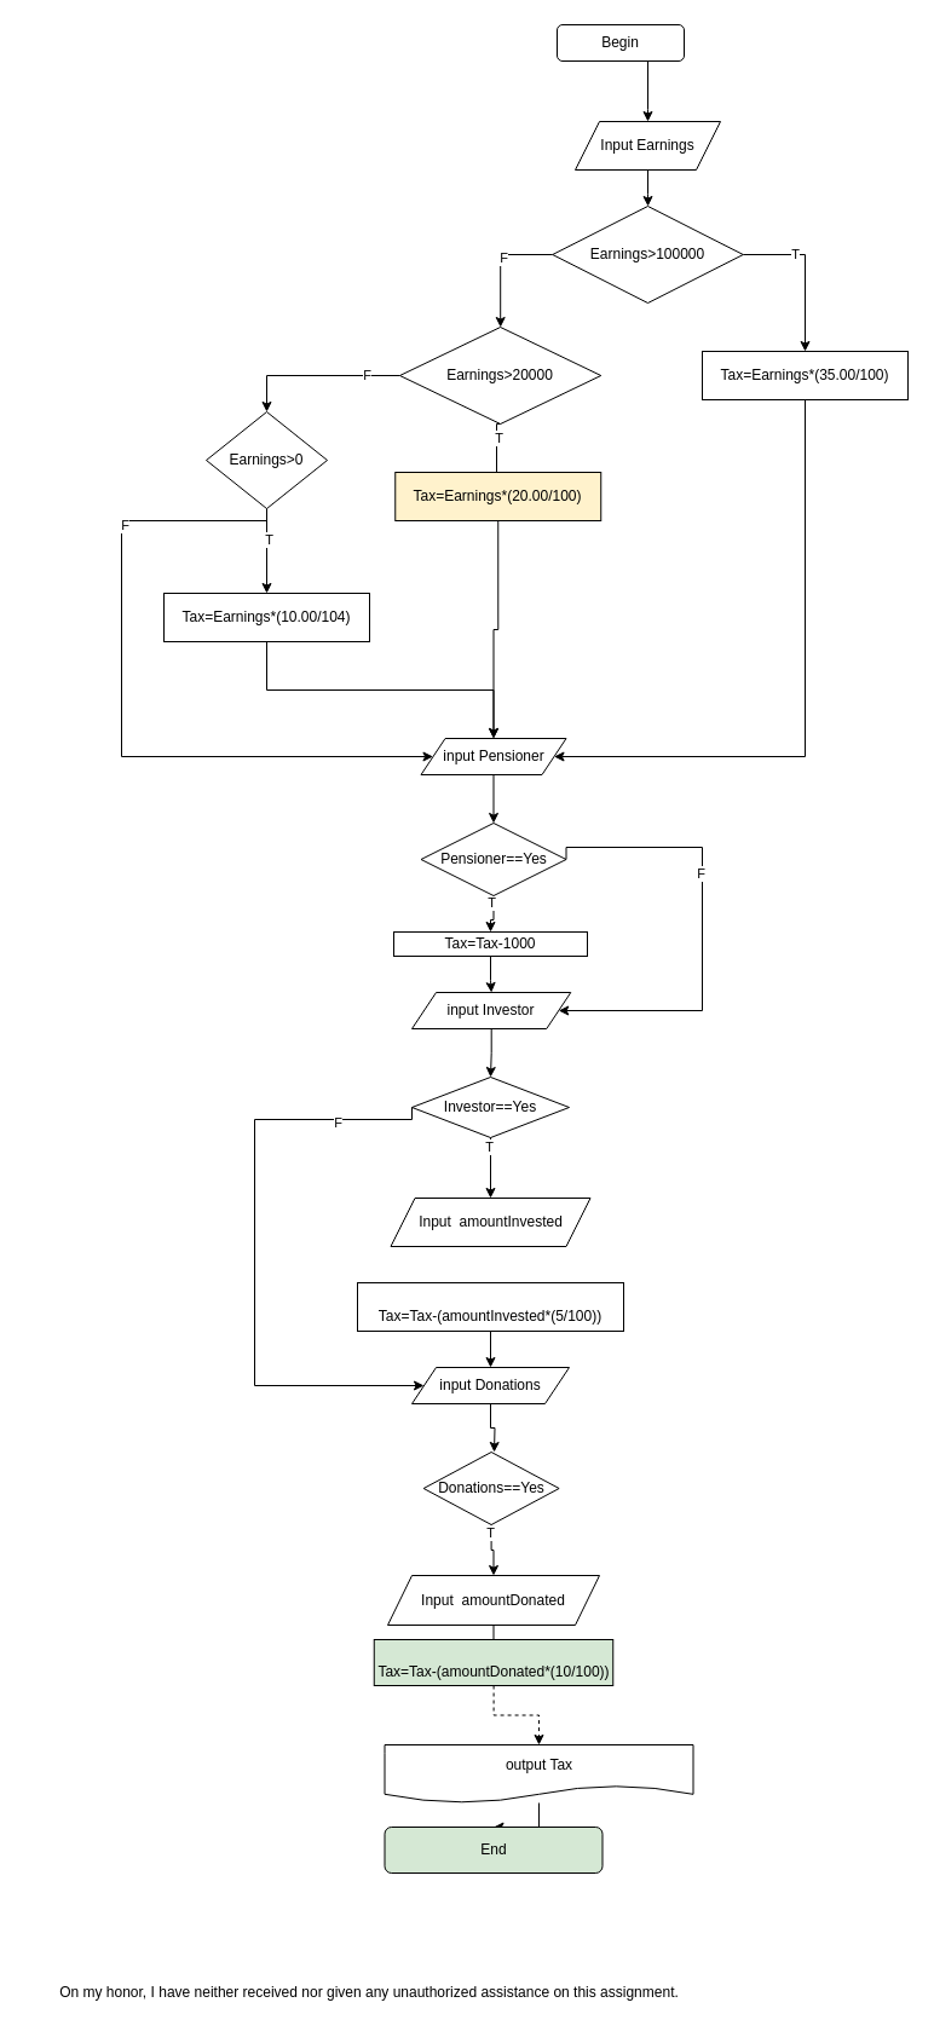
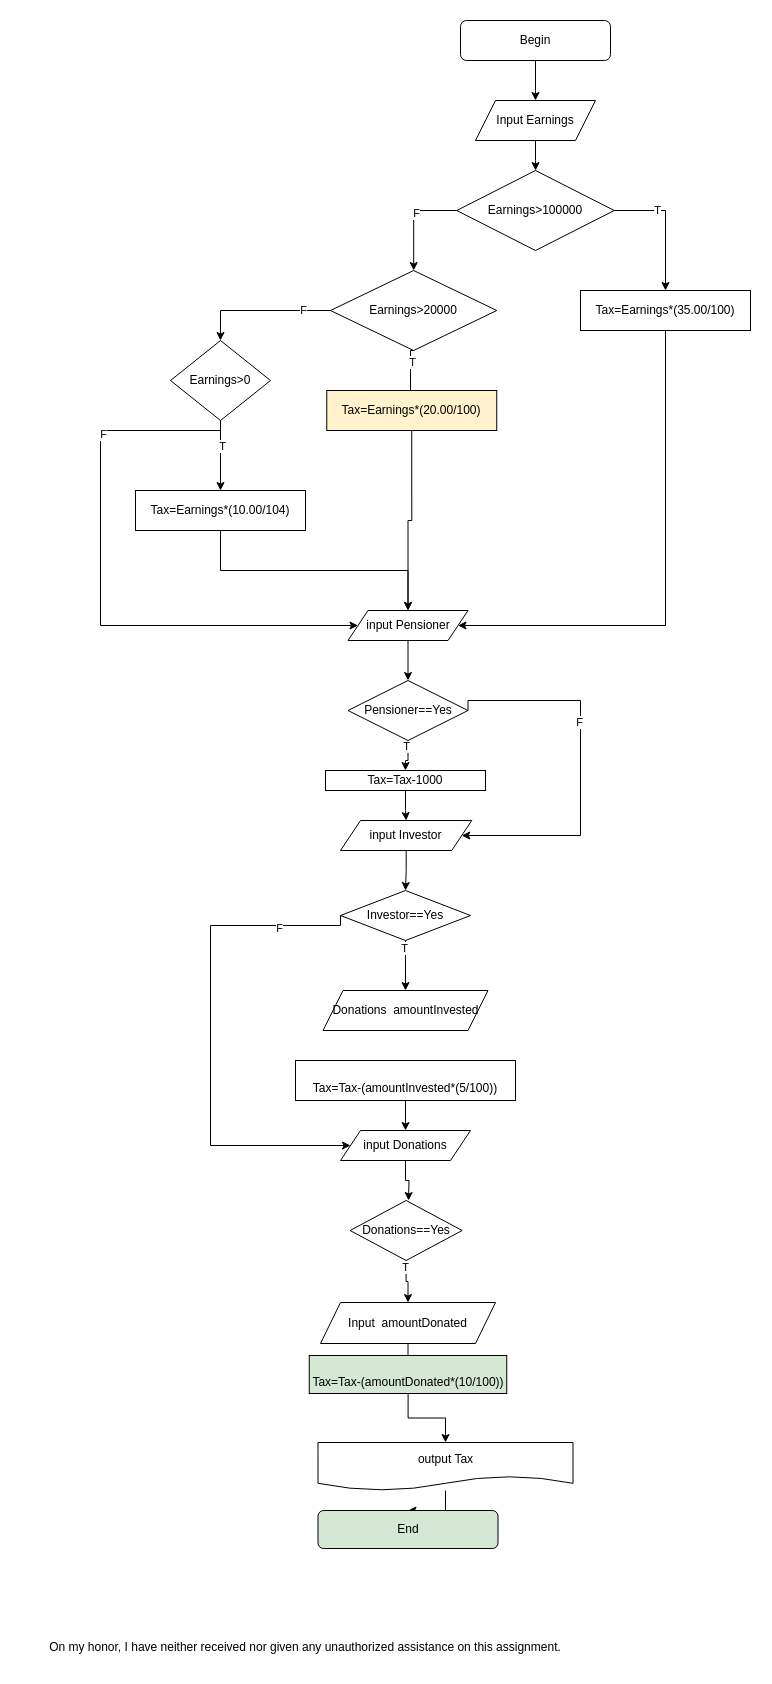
- <mxCell id="2" value="Begin" style="rounded=1;whiteSpace=wrap;html=1;" parent="1" vertex="1"><mxGeometry x="460" y="20" width="105" height="30" as="geometry" /></mxCell>
+ <mxCell id="2" value="Begin" style="rounded=1;whiteSpace=wrap;html=1;" parent="1" vertex="1"><mxGeometry x="460" y="20" width="150" height="40" as="geometry" /></mxCell>
- <mxCell id="35" value="Input&amp;nbsp;&amp;nbsp;amountInvested" style="shape=parallelogram;perimeter=parallelogramPerimeter;whiteSpace=wrap;html=1;fixedSize=1;" parent="1" vertex="1"><mxGeometry x="322.5" y="990" width="165" height="40" as="geometry" /></mxCell>
+ <mxCell id="35" value="Donations&amp;nbsp;&amp;nbsp;amountInvested" style="shape=parallelogram;perimeter=parallelogramPerimeter;whiteSpace=wrap;html=1;fixedSize=1;" parent="1" vertex="1"><mxGeometry x="322.5" y="990" width="165" height="40" as="geometry" /></mxCell>
- <mxCell id="47" value="" style="edgeStyle=orthogonalEdgeStyle;rounded=0;orthogonalLoop=1;jettySize=auto;html=1;dashed=1;" parent="1" source="48" target="50" edge="1"><mxGeometry relative="1" as="geometry" /></mxCell>
+ <mxCell id="47" value="" style="edgeStyle=orthogonalEdgeStyle;rounded=0;orthogonalLoop=1;jettySize=auto;html=1;" parent="1" source="48" target="50" edge="1"><mxGeometry relative="1" as="geometry" /></mxCell>
